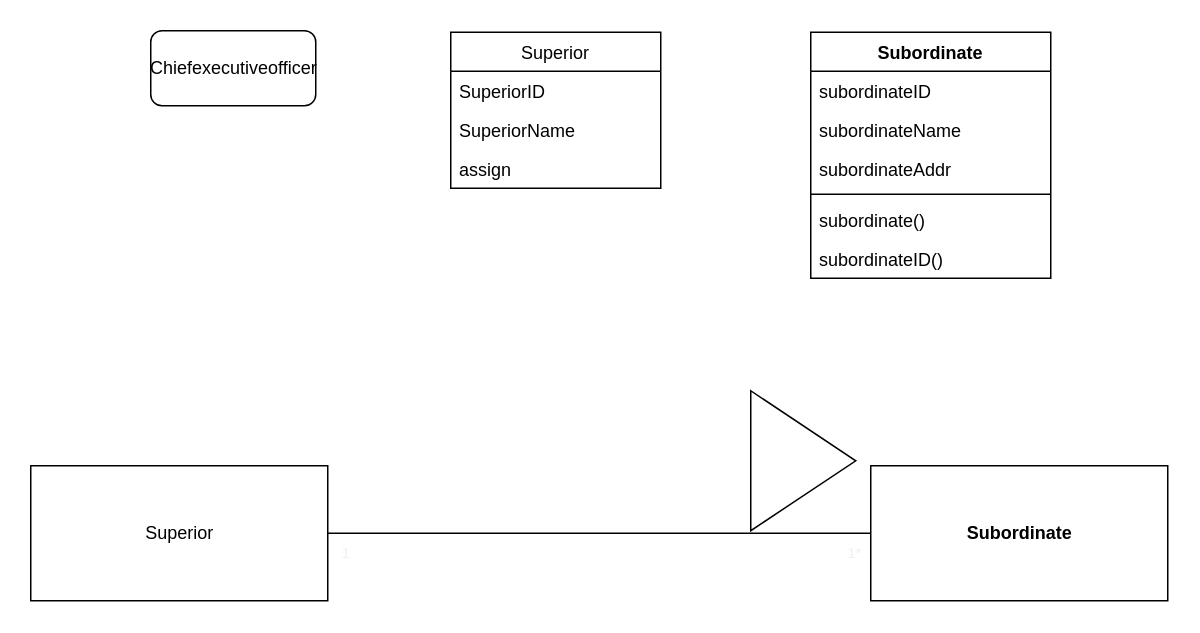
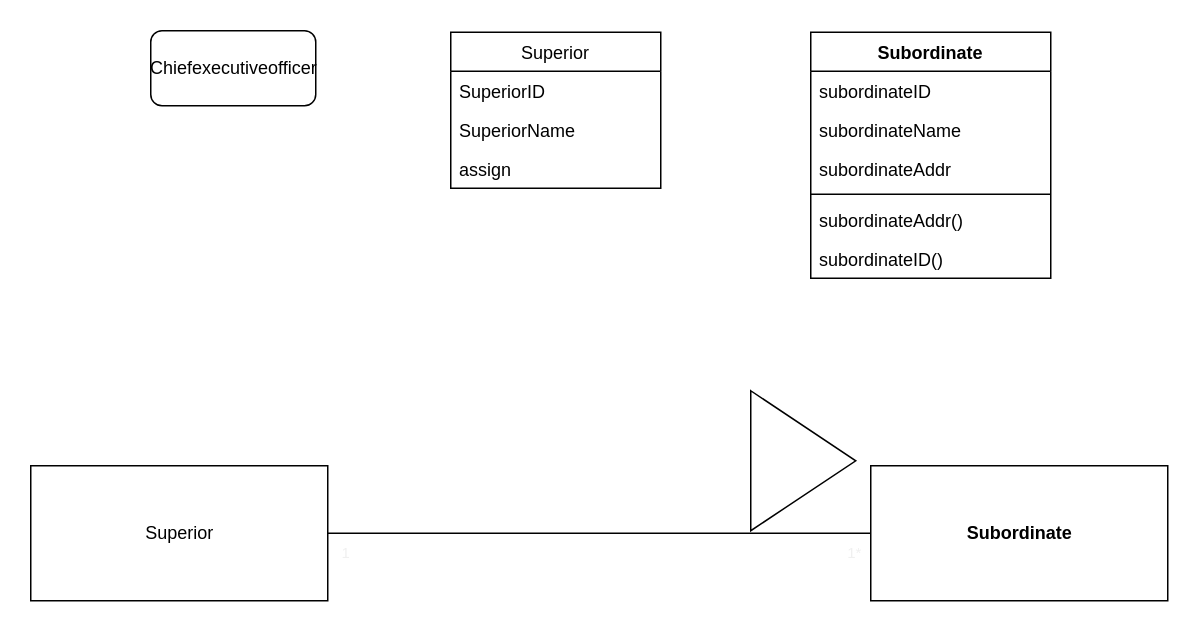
- <mxCell id="8" value="subordinate()" style="text;strokeColor=none;fillColor=none;align=left;verticalAlign=top;spacingLeft=4;spacingRight=4;overflow=hidden;rotatable=0;points=[[0,0.5],[1,0.5]];portConstraint=eastwest;" parent="3" vertex="1"><mxGeometry y="112" width="160" height="26" as="geometry" /></mxCell>
+ <mxCell id="8" value="subordinateAddr()" style="text;strokeColor=none;fillColor=none;align=left;verticalAlign=top;spacingLeft=4;spacingRight=4;overflow=hidden;rotatable=0;points=[[0,0.5],[1,0.5]];portConstraint=eastwest;" parent="3" vertex="1"><mxGeometry y="112" width="160" height="26" as="geometry" /></mxCell>
